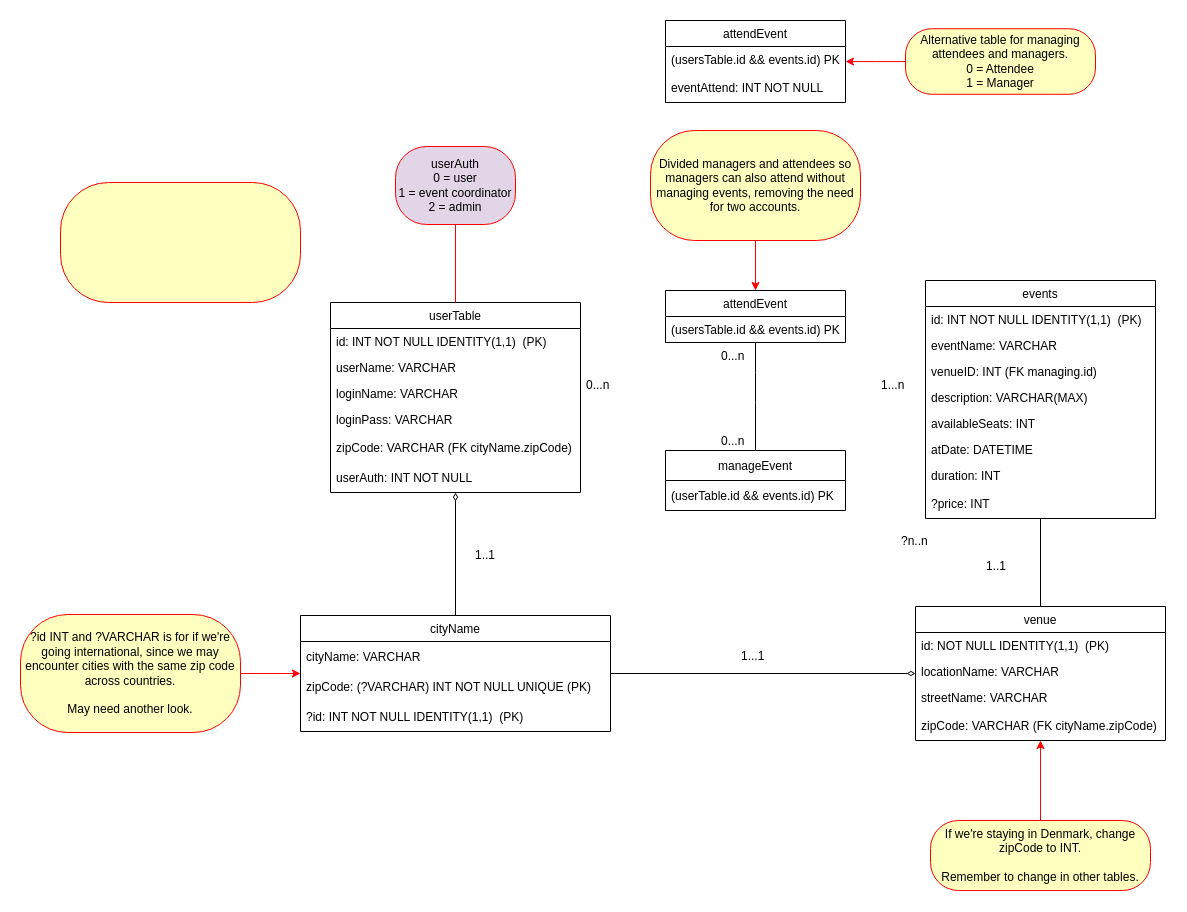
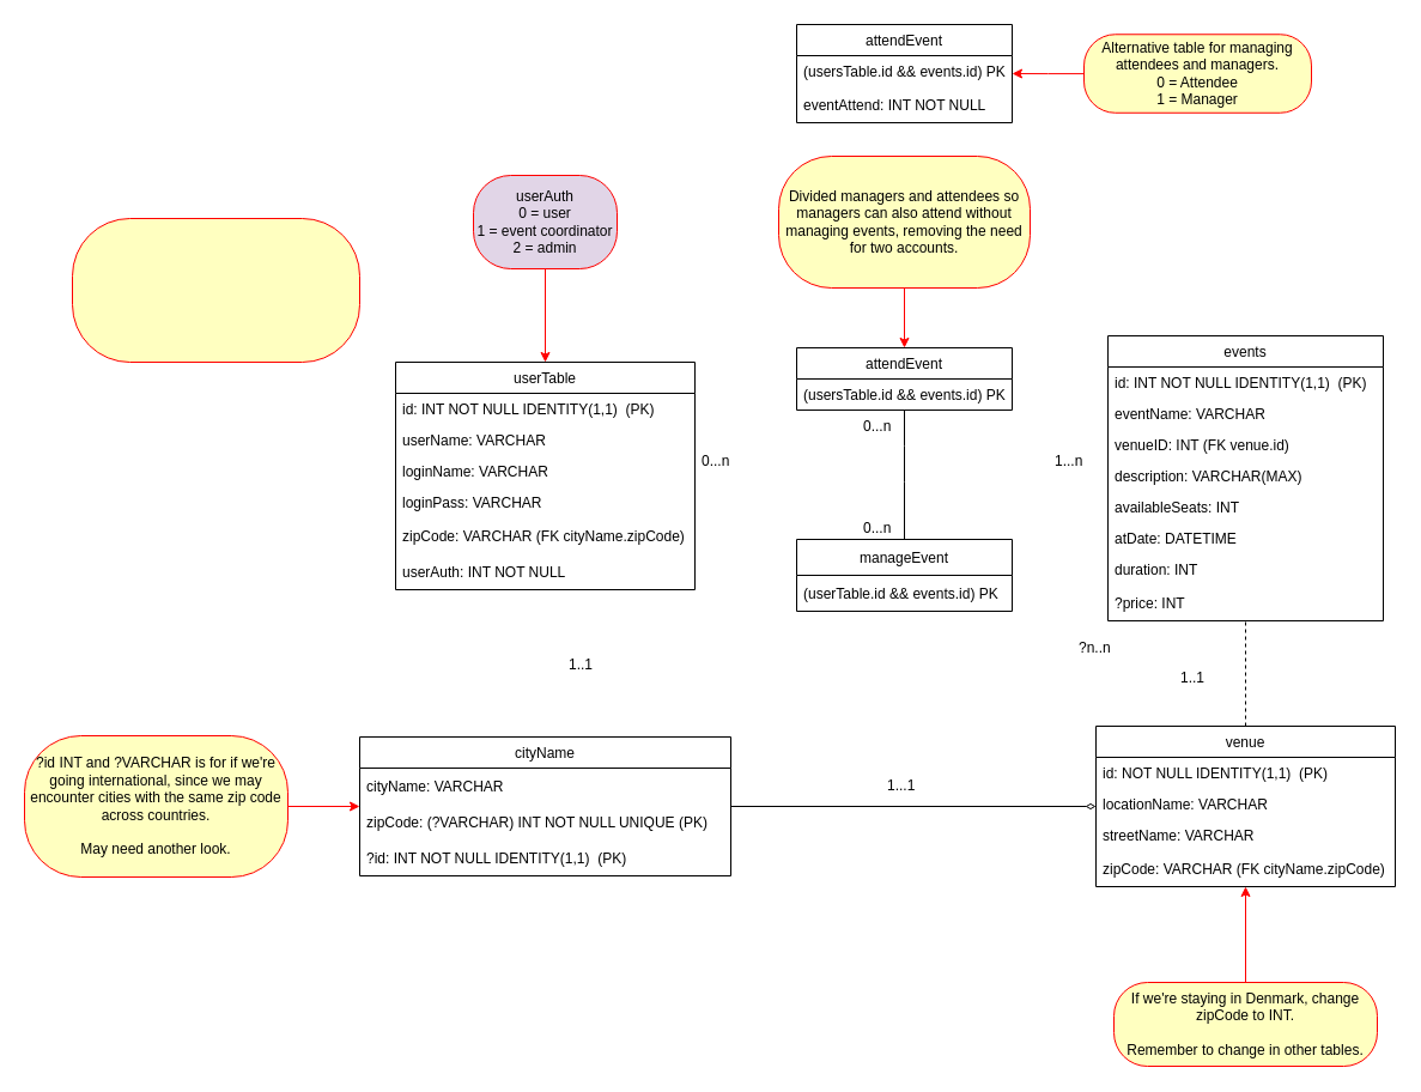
- <mxCell id="27" style="edgeStyle=orthogonalEdgeStyle;rounded=0;orthogonalLoop=1;jettySize=auto;html=1;entryX=0.5;entryY=0;entryDx=0;entryDy=0;strokeColor=#FF0000;endArrow=none;" parent="1" source="28" target="11" edge="1"><mxGeometry relative="1" as="geometry" /></mxCell>
+ <mxCell id="27" style="edgeStyle=orthogonalEdgeStyle;rounded=0;orthogonalLoop=1;jettySize=auto;html=1;entryX=0.5;entryY=0;entryDx=0;entryDy=0;strokeColor=#FF0000;" parent="1" source="28" target="11" edge="1"><mxGeometry relative="1" as="geometry" /></mxCell>
- <mxCell id="5" value="venueID: INT (FK managing.id)" style="text;strokeColor=none;fillColor=none;align=left;verticalAlign=top;spacingLeft=4;spacingRight=4;overflow=hidden;rotatable=0;points=[[0,0.5],[1,0.5]];portConstraint=eastwest;" parent="2" vertex="1"><mxGeometry y="78" width="230" height="26" as="geometry" /></mxCell>
+ <mxCell id="5" value="venueID: INT (FK venue.id)" style="text;strokeColor=none;fillColor=none;align=left;verticalAlign=top;spacingLeft=4;spacingRight=4;overflow=hidden;rotatable=0;points=[[0,0.5],[1,0.5]];portConstraint=eastwest;" parent="2" vertex="1"><mxGeometry y="78" width="230" height="26" as="geometry" /></mxCell>
- <mxCell id="29" style="edgeStyle=orthogonalEdgeStyle;rounded=0;orthogonalLoop=1;jettySize=auto;html=1;endArrow=diamondThin;endFill=0;strokeColor=#000000;" parent="1" source="30" target="11" edge="1"><mxGeometry relative="1" as="geometry" /></mxCell>
- <mxCell id="18" style="edgeStyle=orthogonalEdgeStyle;rounded=0;orthogonalLoop=1;jettySize=auto;html=1;endArrow=none;endFill=0;strokeColor=#000000;" parent="1" source="19" target="2" edge="1"><mxGeometry relative="1" as="geometry"><mxPoint x="1035" y="520" as="targetPoint" /></mxGeometry></mxCell>
+ <mxCell id="18" style="edgeStyle=orthogonalEdgeStyle;rounded=0;orthogonalLoop=1;jettySize=auto;html=1;endArrow=none;endFill=0;strokeColor=#000000;dashed=1;" parent="1" source="19" target="2" edge="1"><mxGeometry relative="1" as="geometry"><mxPoint x="1035" y="520" as="targetPoint" /></mxGeometry></mxCell>
